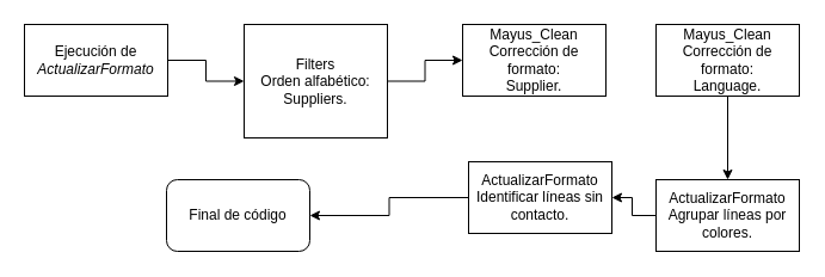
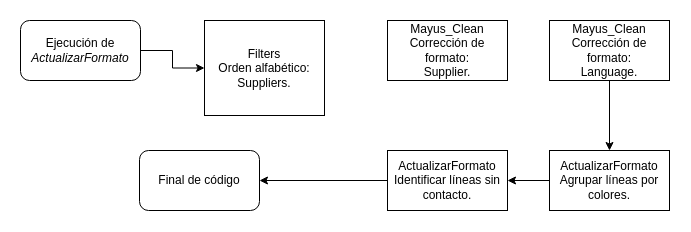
- <mxCell id="12" value="Ejecución de&lt;br&gt;&lt;i&gt;ActualizarFormato&lt;/i&gt;" style="whiteSpace=wrap;html=1;rounded=0;" vertex="1" parent="1"><mxGeometry x="20" y="20" width="120" height="60" as="geometry" /></mxCell>
+ <mxCell id="12" value="Ejecución de&lt;br&gt;&lt;i&gt;ActualizarFormato&lt;/i&gt;" style="whiteSpace=wrap;html=1;rounded=1;" vertex="1" parent="1"><mxGeometry x="20" y="20" width="120" height="60" as="geometry" /></mxCell>
- <mxCell id="2" style="edgeStyle=orthogonalEdgeStyle;rounded=0;orthogonalLoop=1;jettySize=auto;html=1;" parent="1" source="3" target="4" edge="1"><mxGeometry relative="1" as="geometry" /></mxCell>
- <mxCell id="10" value="ActualizarFormato&lt;br&gt;Identificar líneas sin contacto." style="rounded=0;whiteSpace=wrap;html=1;" parent="1" vertex="1"><mxGeometry x="392" y="135" width="120" height="60" as="geometry" /></mxCell>
+ <mxCell id="10" value="ActualizarFormato&lt;br&gt;Identificar líneas sin contacto." style="rounded=0;whiteSpace=wrap;html=1;" parent="1" vertex="1"><mxGeometry x="387" y="150" width="120" height="60" as="geometry" /></mxCell>
